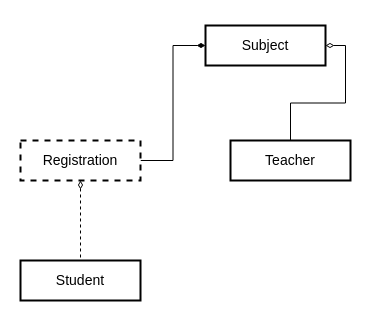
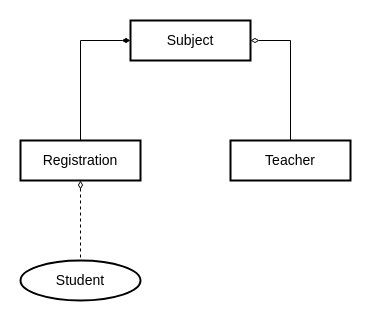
- <mxCell id="6" value="Subject" style="strokeWidth=2;whiteSpace=wrap;html=1;align=center;fontSize=14;" vertex="1" parent="1"><mxGeometry x="205" y="25" width="120" height="40" as="geometry" /></mxCell>
+ <mxCell id="6" value="Subject" style="strokeWidth=2;whiteSpace=wrap;html=1;align=center;fontSize=14;" vertex="1" parent="1"><mxGeometry x="130" y="20" width="120" height="40" as="geometry" /></mxCell>
- <mxCell id="4" value="Registration" style="strokeWidth=2;whiteSpace=wrap;html=1;align=center;fontSize=14;dashed=1;" vertex="1" parent="1"><mxGeometry x="20" y="140" width="120" height="40" as="geometry" /></mxCell>
+ <mxCell id="4" value="Registration" style="strokeWidth=2;whiteSpace=wrap;html=1;align=center;fontSize=14;" vertex="1" parent="1"><mxGeometry x="20" y="140" width="120" height="40" as="geometry" /></mxCell>
- <mxCell id="5" value="Student" style="strokeWidth=2;whiteSpace=wrap;html=1;align=center;fontSize=14;" vertex="1" parent="1"><mxGeometry x="20" y="260" width="120" height="40" as="geometry" /></mxCell>
+ <mxCell id="5" value="Student" style="ellipse;strokeWidth=2;whiteSpace=wrap;html=1;align=center;fontSize=14;" vertex="1" parent="1"><mxGeometry x="20" y="260" width="120" height="40" as="geometry" /></mxCell>
